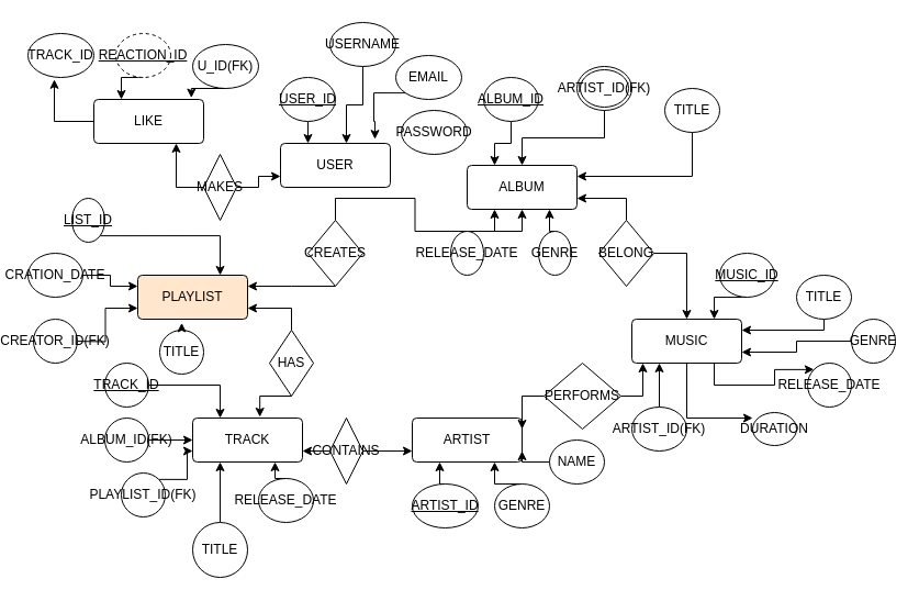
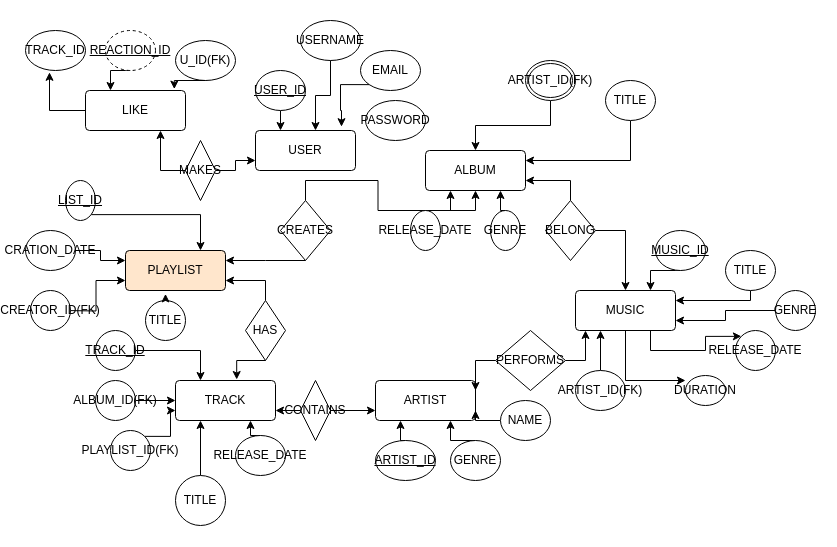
- <mxCell id="42" value="ALBUM_ID" style="ellipse;whiteSpace=wrap;html=1;align=center;fontStyle=4;" vertex="1" parent="1"><mxGeometry x="435" y="70" width="50" height="40" as="geometry" /></mxCell>
- <mxCell id="41" style="edgeStyle=orthogonalEdgeStyle;rounded=0;orthogonalLoop=1;jettySize=auto;html=1;exitX=0.5;exitY=1;exitDx=0;exitDy=0;entryX=0.25;entryY=0;entryDx=0;entryDy=0;" edge="1" parent="1" source="42" target="8"><mxGeometry relative="1" as="geometry" /></mxCell>
